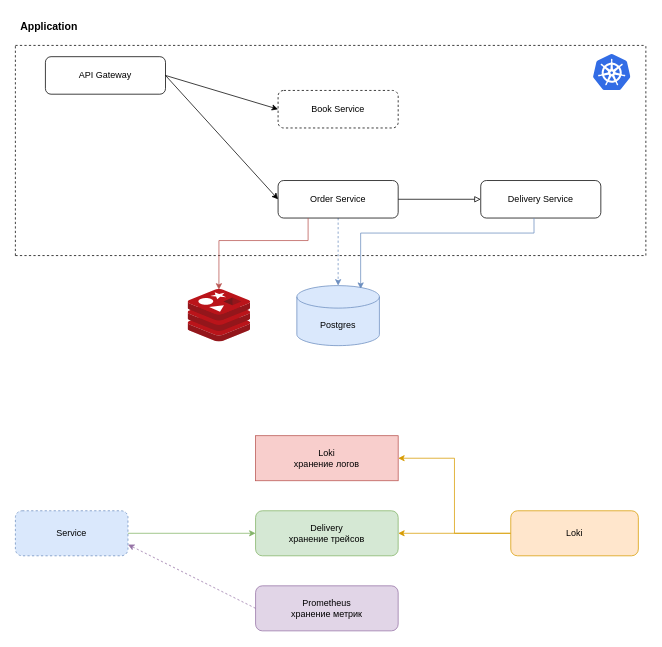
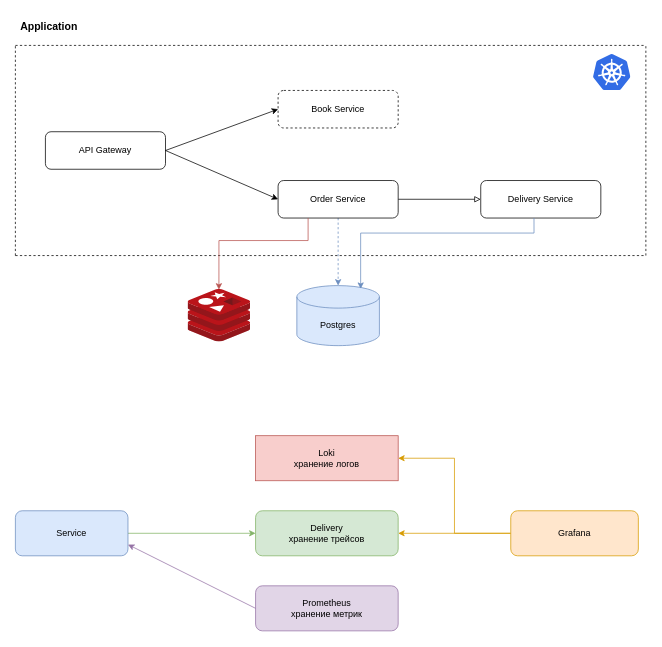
- <mxCell id="7" value="API Gateway" style="rounded=1;whiteSpace=wrap;html=1;fontSize=12;glass=0;strokeWidth=1;shadow=0;" parent="1" vertex="1"><mxGeometry x="60" y="75" width="160" height="50" as="geometry" /></mxCell>
+ <mxCell id="7" value="API Gateway" style="rounded=1;whiteSpace=wrap;html=1;fontSize=12;glass=0;strokeWidth=1;shadow=0;" parent="1" vertex="1"><mxGeometry x="60" y="175" width="160" height="50" as="geometry" /></mxCell>
- <mxCell id="27" value="Service" style="rounded=1;whiteSpace=wrap;html=1;fillColor=#dae8fc;strokeColor=#6c8ebf;dashed=1;" vertex="1" parent="1"><mxGeometry x="20" y="680" width="150" height="60" as="geometry" /></mxCell>
+ <mxCell id="27" value="Service" style="rounded=1;whiteSpace=wrap;html=1;fillColor=#dae8fc;strokeColor=#6c8ebf;" vertex="1" parent="1"><mxGeometry x="20" y="680" width="150" height="60" as="geometry" /></mxCell>
- <mxCell id="17" value="Loki" style="rounded=1;whiteSpace=wrap;fillColor=#ffe6cc;fillStyle=auto;strokeColor=#d79b00;" parent="1" vertex="1"><mxGeometry x="680" y="680" width="170" height="60" as="geometry" /></mxCell>
+ <mxCell id="17" value="Grafana" style="rounded=1;whiteSpace=wrap;fillColor=#ffe6cc;fillStyle=auto;strokeColor=#d79b00;" parent="1" vertex="1"><mxGeometry x="680" y="680" width="170" height="60" as="geometry" /></mxCell>
- <mxCell id="28" value="" style="endArrow=classic;html=1;rounded=0;exitX=0;exitY=0.5;exitDx=0;exitDy=0;entryX=1;entryY=0.75;entryDx=0;entryDy=0;fillColor=#e1d5e7;strokeColor=#9673a6;dashed=1;" edge="1" parent="1" source="14" target="27"><mxGeometry width="50" height="50" relative="1" as="geometry"><mxPoint x="440" y="800" as="sourcePoint" /><mxPoint x="490" y="750" as="targetPoint" /></mxGeometry></mxCell>
+ <mxCell id="28" value="" style="endArrow=classic;html=1;rounded=0;exitX=0;exitY=0.5;exitDx=0;exitDy=0;entryX=1;entryY=0.75;entryDx=0;entryDy=0;fillColor=#e1d5e7;strokeColor=#9673a6;" edge="1" parent="1" source="14" target="27"><mxGeometry width="50" height="50" relative="1" as="geometry"><mxPoint x="440" y="800" as="sourcePoint" /><mxPoint x="490" y="750" as="targetPoint" /></mxGeometry></mxCell>
